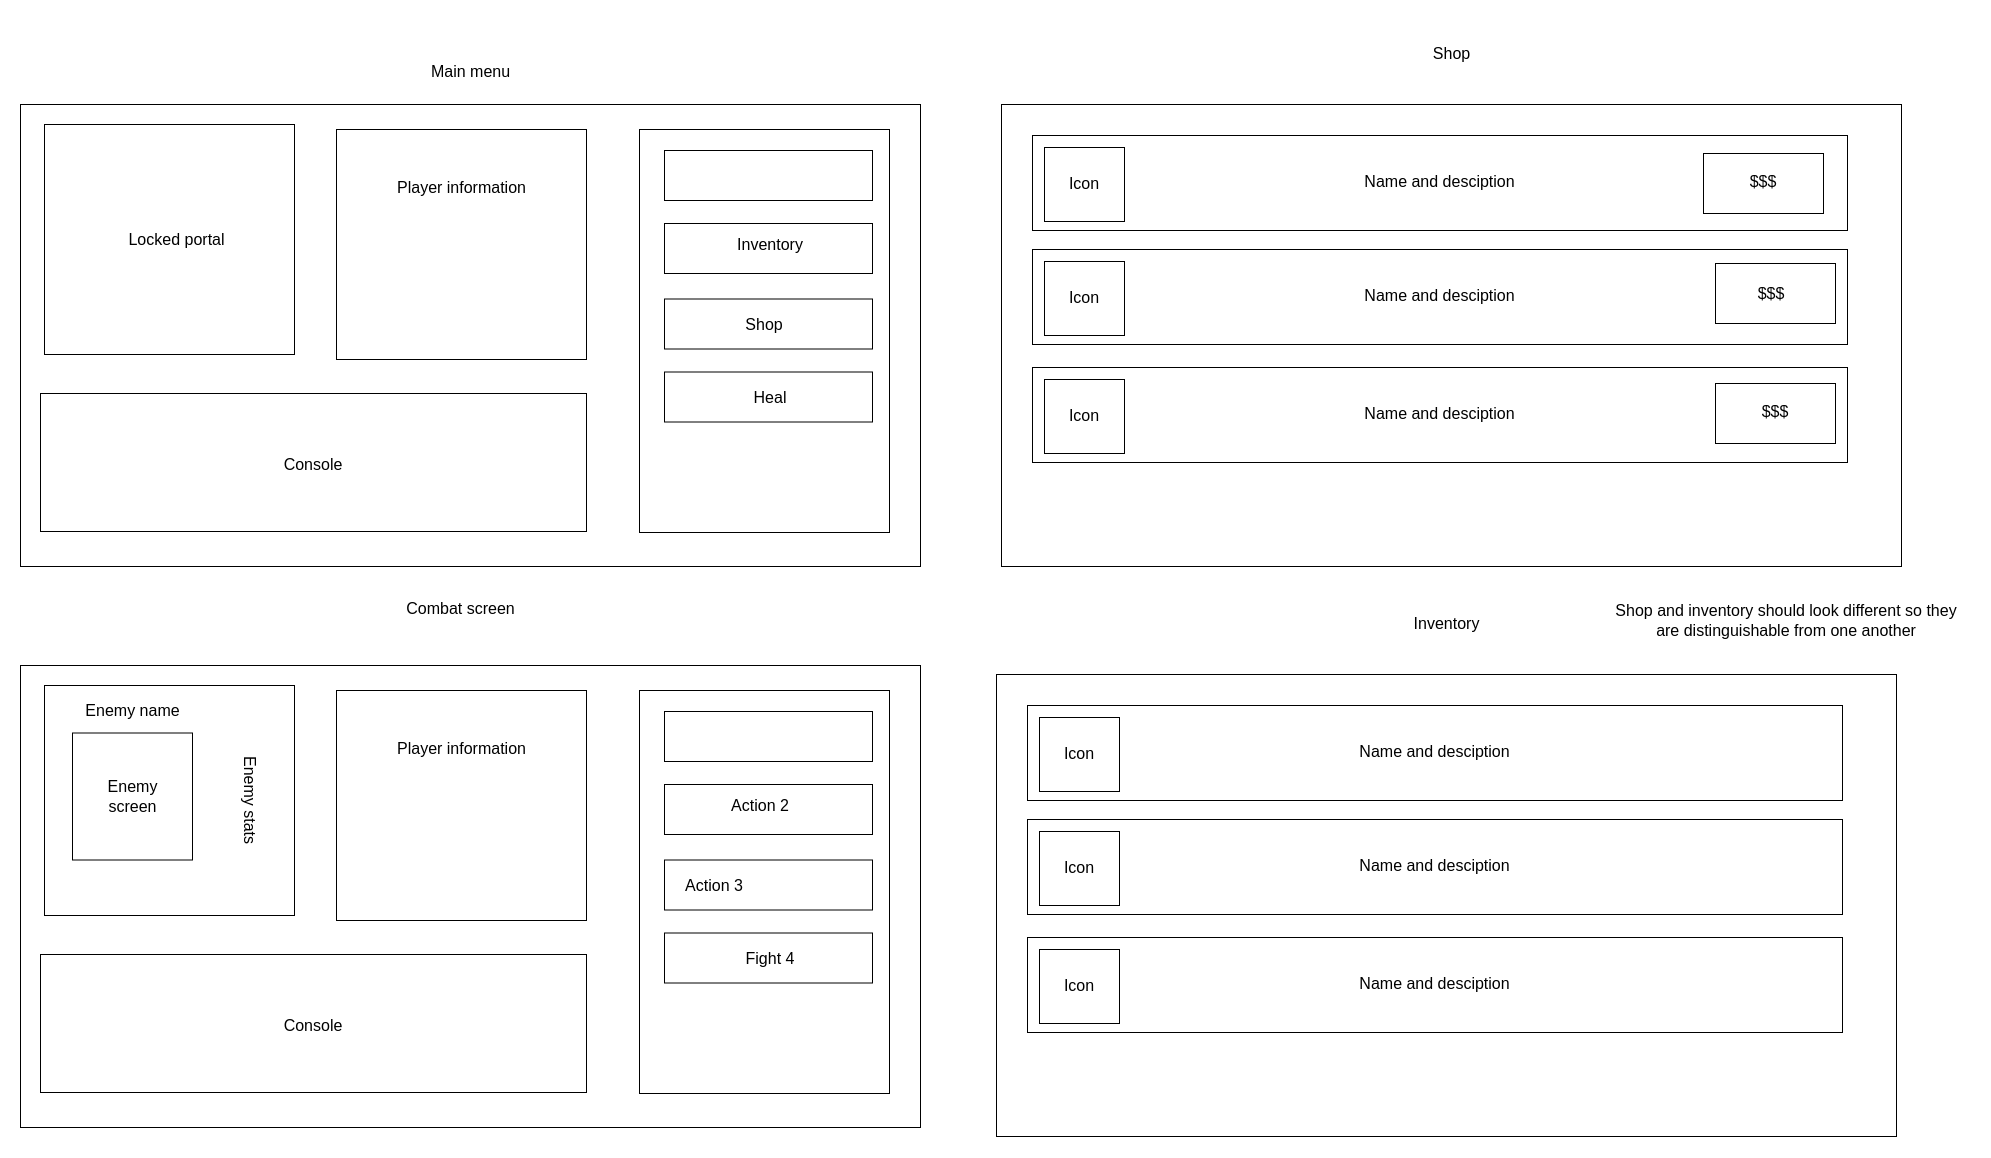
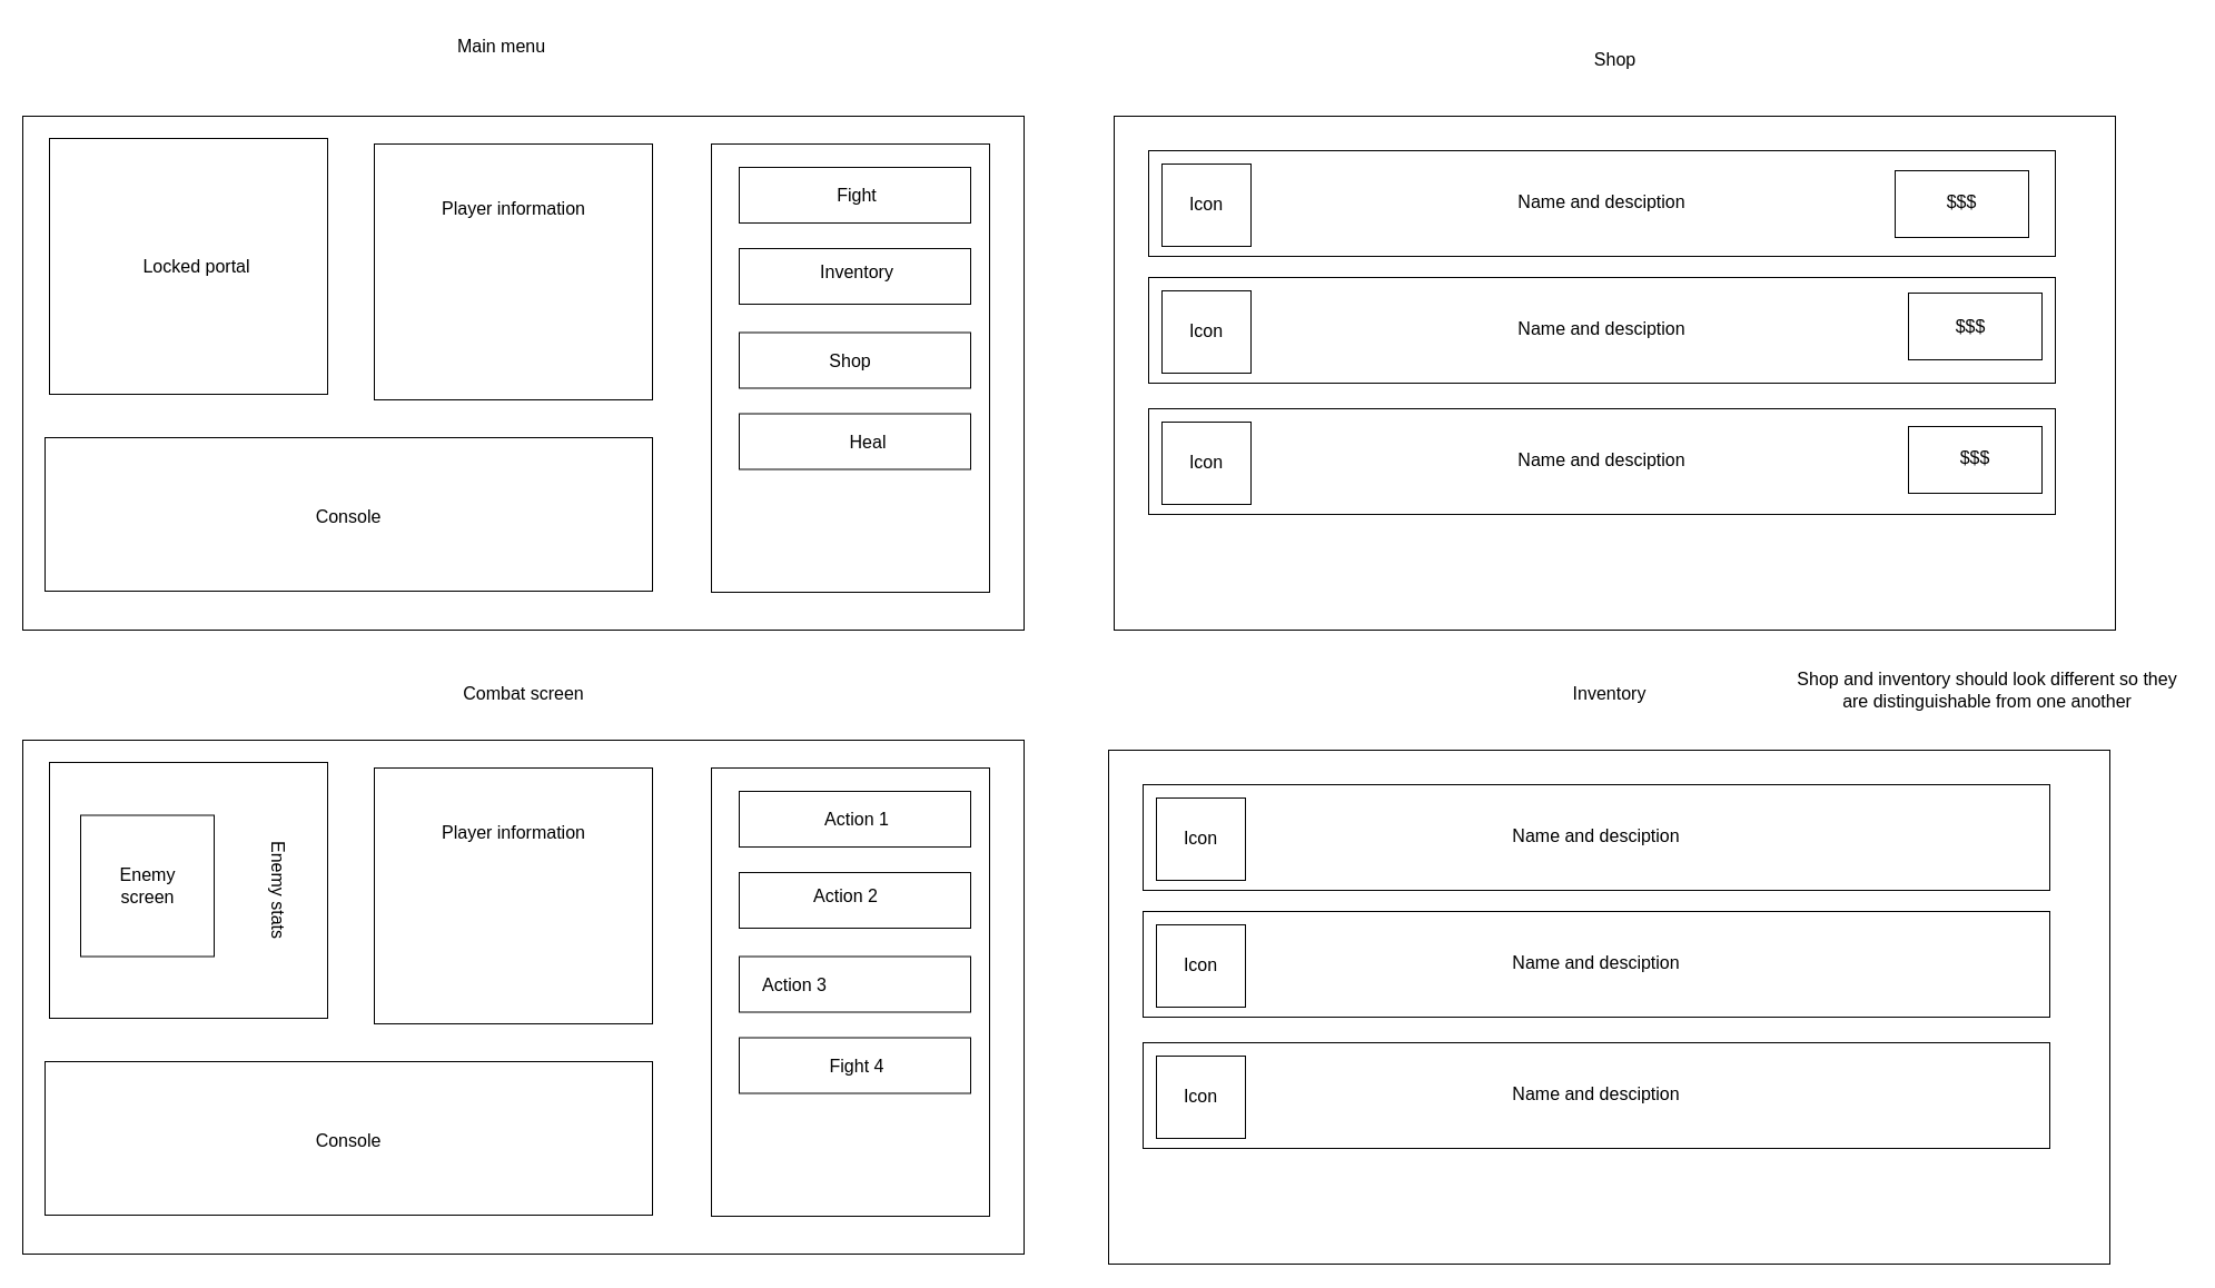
- <mxCell id="22" value="Main menu" style="text;strokeColor=none;fillColor=none;html=1;align=center;verticalAlign=middle;whiteSpace=wrap;rounded=0;fontSize=16;" parent="1" vertex="1"><mxGeometry x="388.75" y="38" width="162.5" height="66" as="geometry" /></mxCell>
+ <mxCell id="22" value="Main menu" style="text;strokeColor=none;fillColor=none;html=1;align=center;verticalAlign=middle;whiteSpace=wrap;rounded=0;fontSize=16;" parent="1" vertex="1"><mxGeometry x="368.75" y="8" width="162.5" height="66" as="geometry" /></mxCell>
+ <mxCell id="35" value="Fight" style="text;strokeColor=none;fillColor=none;html=1;align=center;verticalAlign=middle;whiteSpace=wrap;rounded=0;fontSize=16;" parent="1" vertex="1"><mxGeometry x="740" y="160" width="60" height="30" as="geometry" /></mxCell>
- <mxCell id="38" value="Heal" style="text;strokeColor=none;fillColor=none;html=1;align=center;verticalAlign=middle;whiteSpace=wrap;rounded=0;fontSize=16;" parent="1" vertex="1"><mxGeometry x="740" y="381.5" width="60" height="30" as="geometry" /></mxCell>
+ <mxCell id="38" value="Heal" style="text;strokeColor=none;fillColor=none;html=1;align=center;verticalAlign=middle;whiteSpace=wrap;rounded=0;fontSize=16;" parent="1" vertex="1"><mxGeometry x="750" y="381.5" width="60" height="30" as="geometry" /></mxCell>
- <mxCell id="2" value="Combat screen" style="text;strokeColor=none;fillColor=none;html=1;align=center;verticalAlign=middle;whiteSpace=wrap;rounded=0;fontSize=16;" parent="1" vertex="1"><mxGeometry x="378.75" y="575" width="162.5" height="66" as="geometry" /></mxCell>
+ <mxCell id="2" value="Combat screen" style="text;strokeColor=none;fillColor=none;html=1;align=center;verticalAlign=middle;whiteSpace=wrap;rounded=0;fontSize=16;" parent="1" vertex="1"><mxGeometry x="388.75" y="590" width="162.5" height="66" as="geometry" /></mxCell>
- <mxCell id="5" value="Enemy name" style="text;strokeColor=none;fillColor=none;html=1;align=center;verticalAlign=middle;whiteSpace=wrap;rounded=0;fontSize=16;" parent="1" vertex="1"><mxGeometry x="80.5" y="692.5" width="103" height="35" as="geometry" /></mxCell>
+ <mxCell id="18" value="Action 1" style="text;strokeColor=none;fillColor=none;html=1;align=center;verticalAlign=middle;whiteSpace=wrap;rounded=0;fontSize=16;" parent="1" vertex="1"><mxGeometry x="740" y="721" width="60" height="30" as="geometry" /></mxCell>
